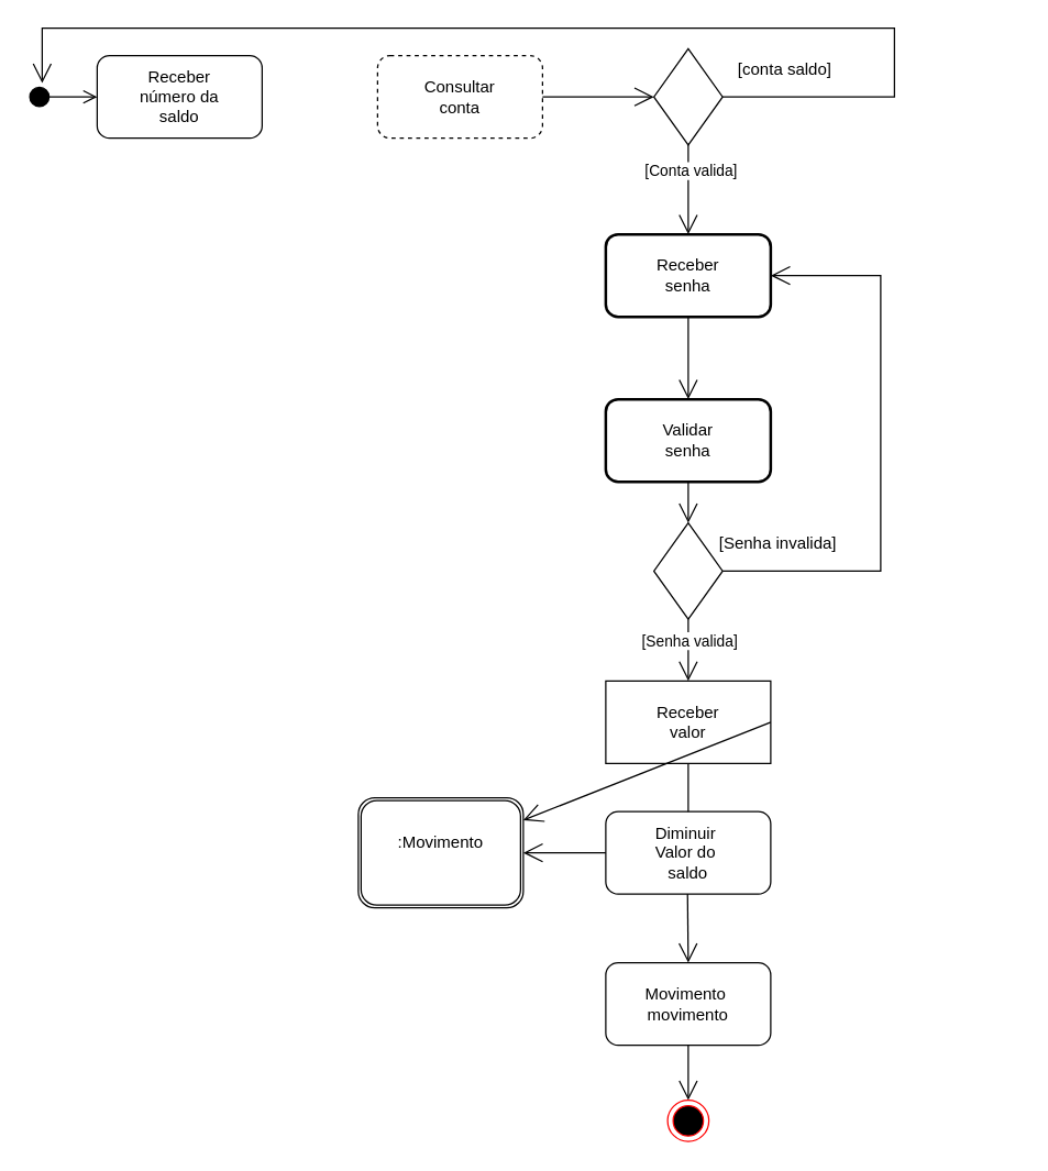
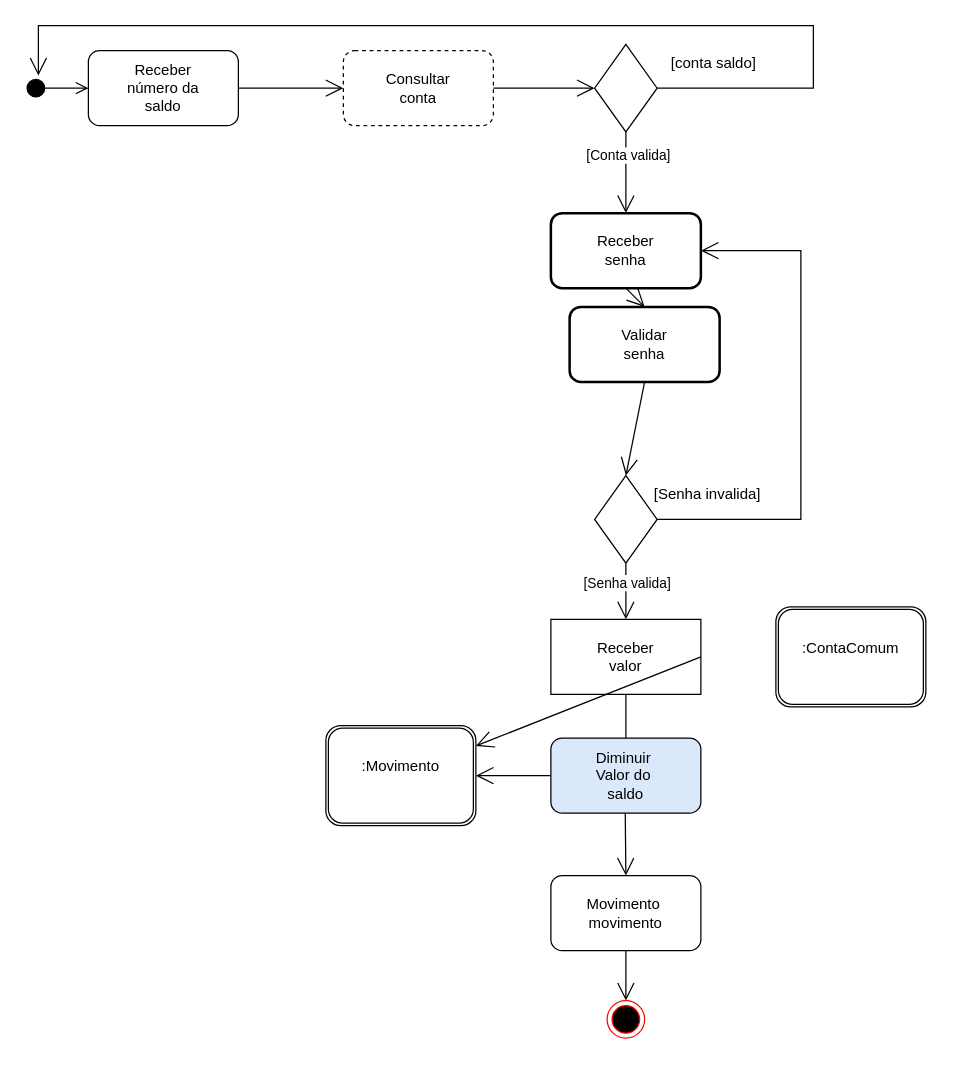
+ <mxCell id="17" value="" style="endArrow=open;endFill=1;endSize=12;html=1;rounded=0;exitX=1;exitY=0.5;exitDx=0;exitDy=0;entryX=0;entryY=0.5;entryDx=0;entryDy=0;" parent="1" source="3" target="4" edge="1"><mxGeometry width="160" relative="1" as="geometry"><mxPoint x="250" y="110" as="sourcePoint" /><mxPoint x="250" y="190" as="targetPoint" /></mxGeometry></mxCell>
- <mxCell id="6" value="Validar &lt;br&gt;senha" style="whiteSpace=wrap;html=1;rounded=1;strokeWidth=2;" parent="1" vertex="1"><mxGeometry x="440" y="290" width="120" height="60" as="geometry" /></mxCell>
+ <mxCell id="6" value="Validar &lt;br&gt;senha" style="whiteSpace=wrap;html=1;rounded=1;strokeWidth=2;" parent="1" vertex="1"><mxGeometry x="455" y="245" width="120" height="60" as="geometry" /></mxCell>
+ <mxCell id="26" value=":ContaComum&lt;br&gt;&lt;br&gt;" style="shape=ext;double=1;rounded=1;whiteSpace=wrap;html=1;" vertex="1" parent="1"><mxGeometry x="620" y="485" width="120" height="80" as="geometry" /></mxCell>
- <mxCell id="9" value="Diminuir&amp;nbsp;&lt;br&gt;Valor do&amp;nbsp;&lt;br&gt;saldo" style="whiteSpace=wrap;html=1;rounded=1;" parent="1" vertex="1"><mxGeometry x="440" y="590" width="120" height="60" as="geometry" /></mxCell>
+ <mxCell id="9" value="Diminuir&amp;nbsp;&lt;br&gt;Valor do&amp;nbsp;&lt;br&gt;saldo" style="whiteSpace=wrap;html=1;rounded=1;fillColor=#dae8fc;" parent="1" vertex="1"><mxGeometry x="440" y="590" width="120" height="60" as="geometry" /></mxCell>
